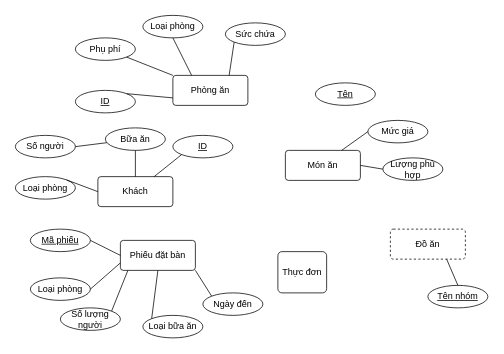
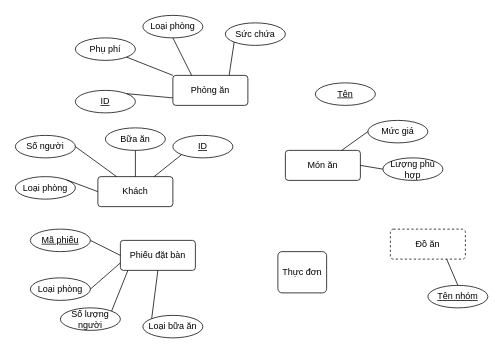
- <mxCell id="18" value="" style="endArrow=none;html=1;rounded=0;exitX=1;exitY=0.5;exitDx=0;exitDy=0;" edge="1" parent="1" source="14" target="16"><mxGeometry relative="1" as="geometry"><mxPoint x="190" y="210" as="sourcePoint" /><mxPoint x="200" y="240" as="targetPoint" /></mxGeometry></mxCell>
+ <mxCell id="18" value="" style="endArrow=none;html=1;rounded=0;exitX=1;exitY=0.5;exitDx=0;exitDy=0;entryX=0.25;entryY=0;entryDx=0;entryDy=0;" edge="1" parent="1" source="14" target="3"><mxGeometry relative="1" as="geometry"><mxPoint x="190" y="210" as="sourcePoint" /><mxPoint x="200" y="240" as="targetPoint" /></mxGeometry></mxCell>
- <mxCell id="32" value="" style="endArrow=none;html=1;rounded=0;exitX=0;exitY=0;exitDx=0;exitDy=0;entryX=1;entryY=1;entryDx=0;entryDy=0;" edge="1" parent="1" source="26" target="22"><mxGeometry relative="1" as="geometry"><mxPoint x="212" y="434" as="sourcePoint" /><mxPoint x="220" y="370" as="targetPoint" /></mxGeometry></mxCell>
- <mxCell id="26" value="Ngày đến" style="ellipse;whiteSpace=wrap;html=1;align=center;" vertex="1" parent="1"><mxGeometry x="270" y="390" width="80" height="30" as="geometry" /></mxCell>
